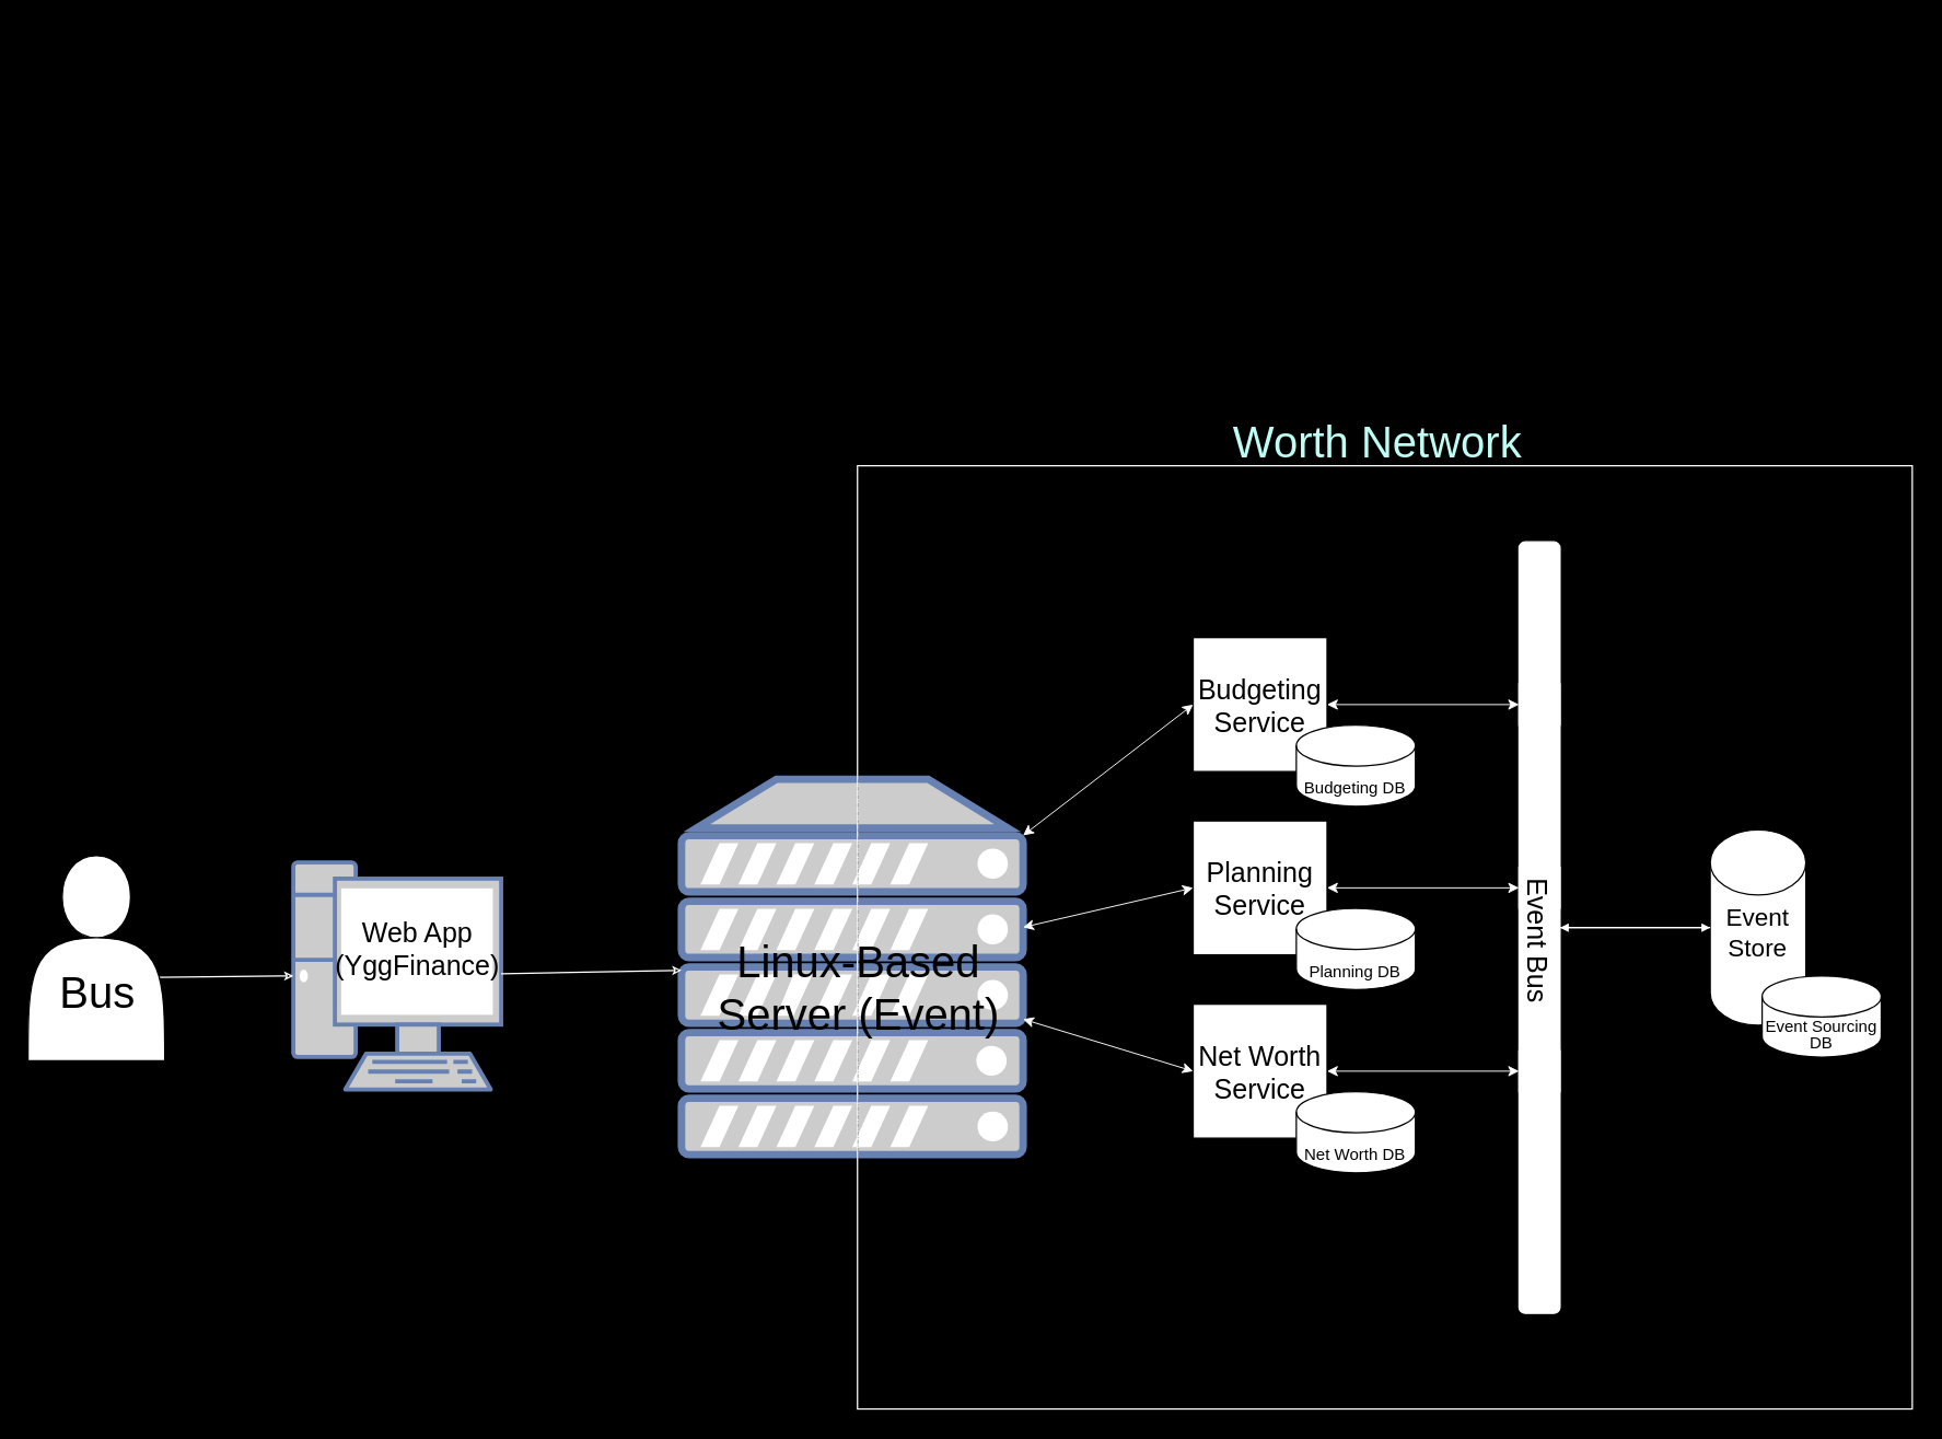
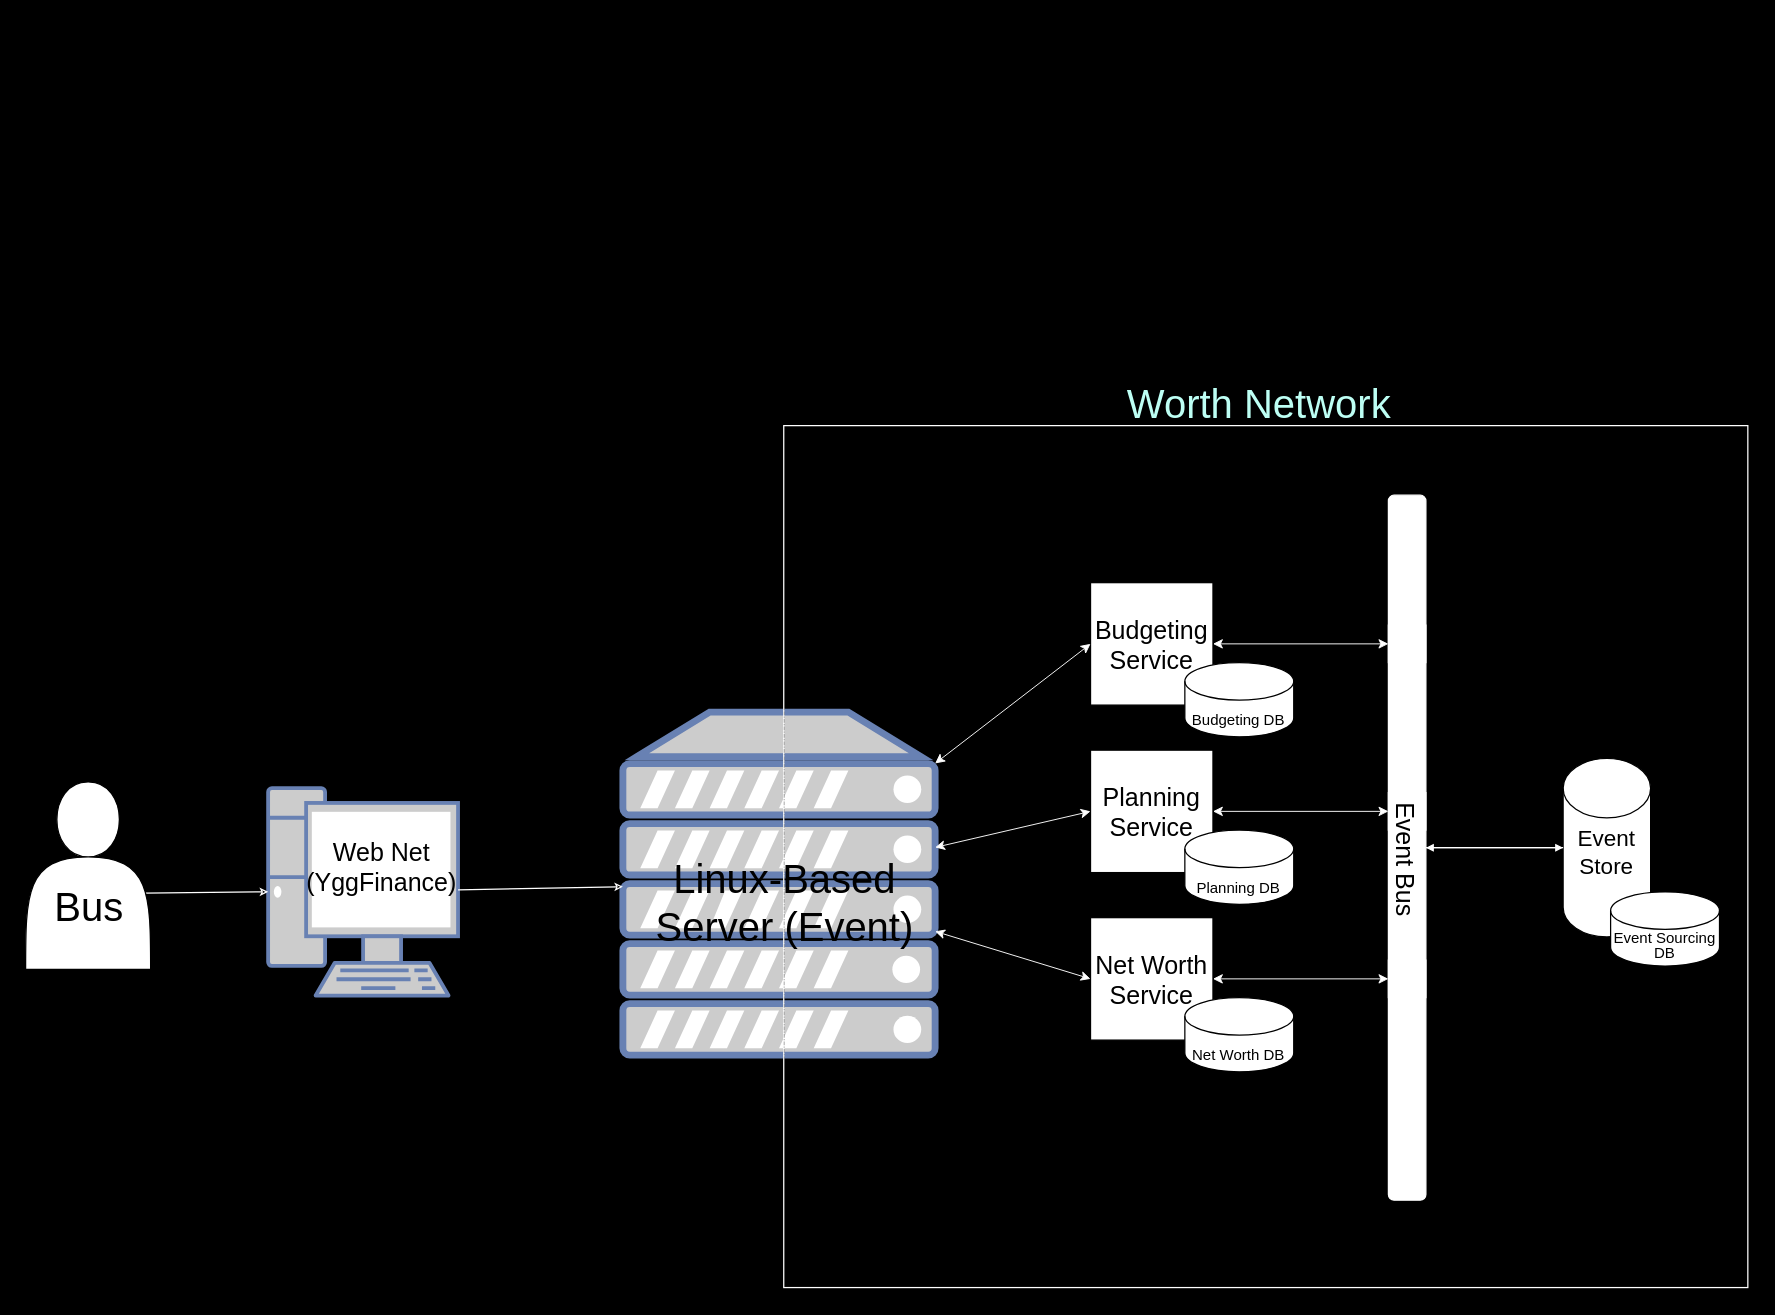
- <mxCell id="36" value="&lt;font style=&quot;font-size: 20px;&quot;&gt;Web App&lt;br style=&quot;font-size: 20px;&quot;&gt;(YggFinance)&lt;br style=&quot;font-size: 20px;&quot;&gt;&lt;/font&gt;" style="text;html=1;strokeColor=none;fillColor=none;align=center;verticalAlign=middle;whiteSpace=wrap;rounded=0;fontSize=20;" vertex="1" parent="1"><mxGeometry x="232" y="648" width="146" height="89.5" as="geometry" /></mxCell>
+ <mxCell id="36" value="&lt;font style=&quot;font-size: 20px;&quot;&gt;Web Net&lt;br style=&quot;font-size: 20px;&quot;&gt;(YggFinance)&lt;br style=&quot;font-size: 20px;&quot;&gt;&lt;/font&gt;" style="text;html=1;strokeColor=none;fillColor=none;align=center;verticalAlign=middle;whiteSpace=wrap;rounded=0;fontSize=20;" vertex="1" parent="1"><mxGeometry x="232" y="648" width="146" height="89.5" as="geometry" /></mxCell>
